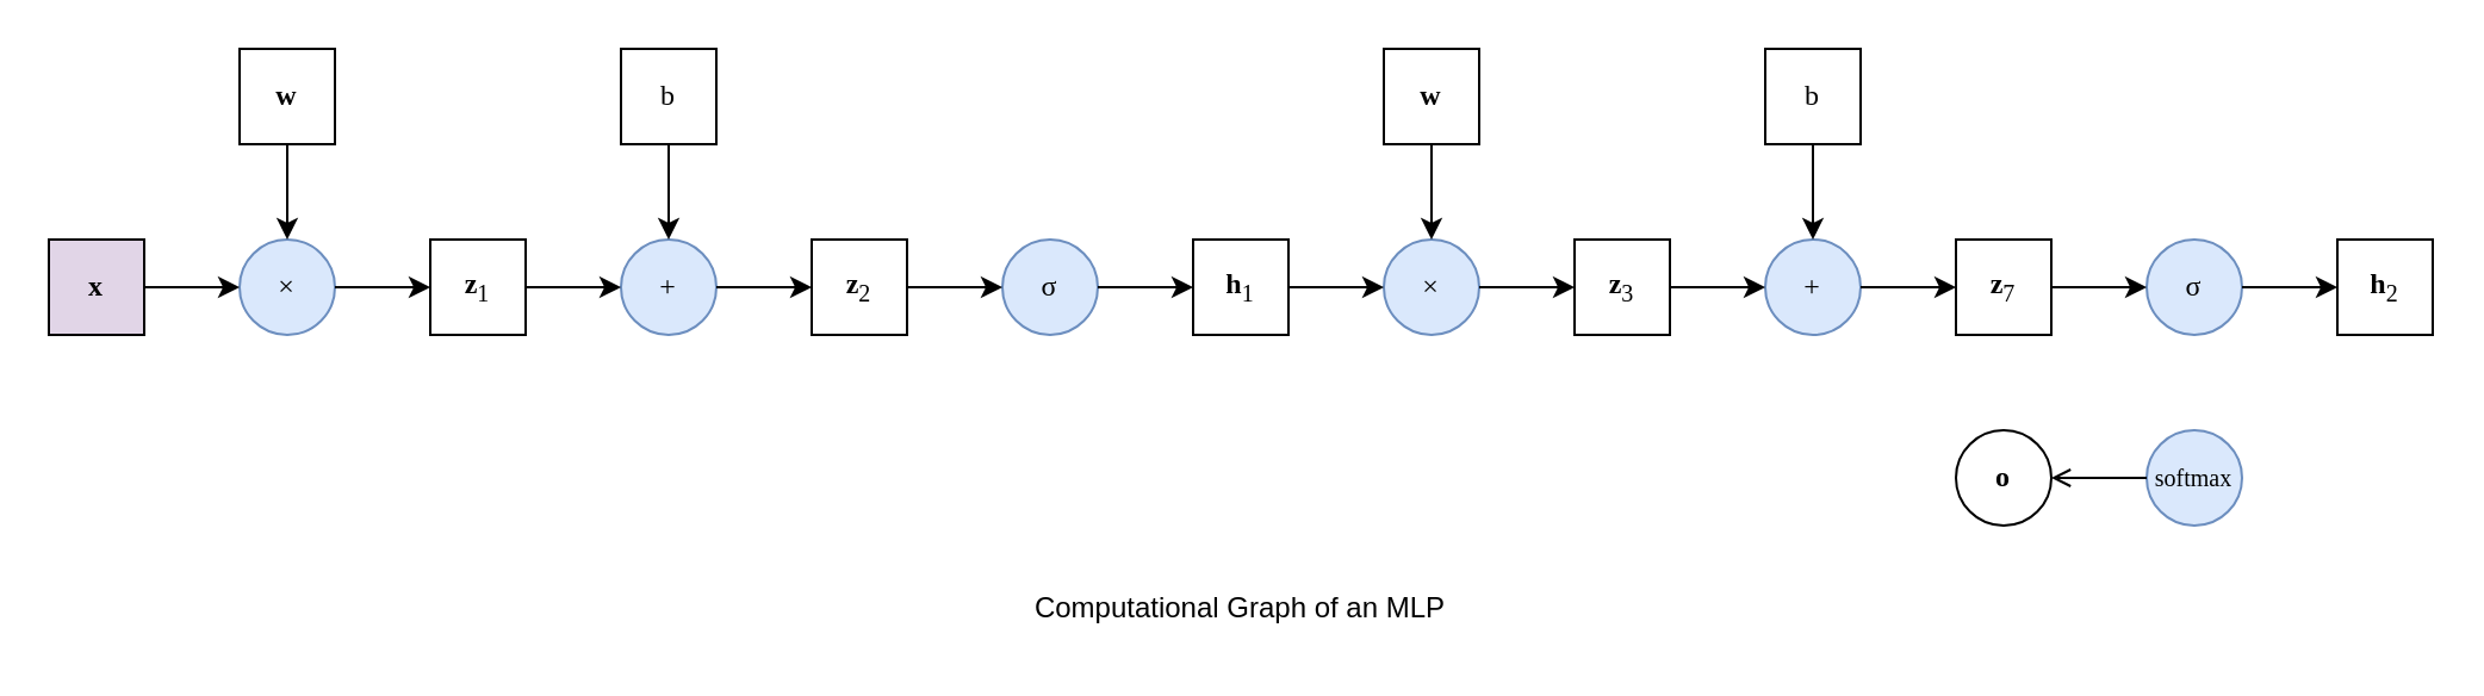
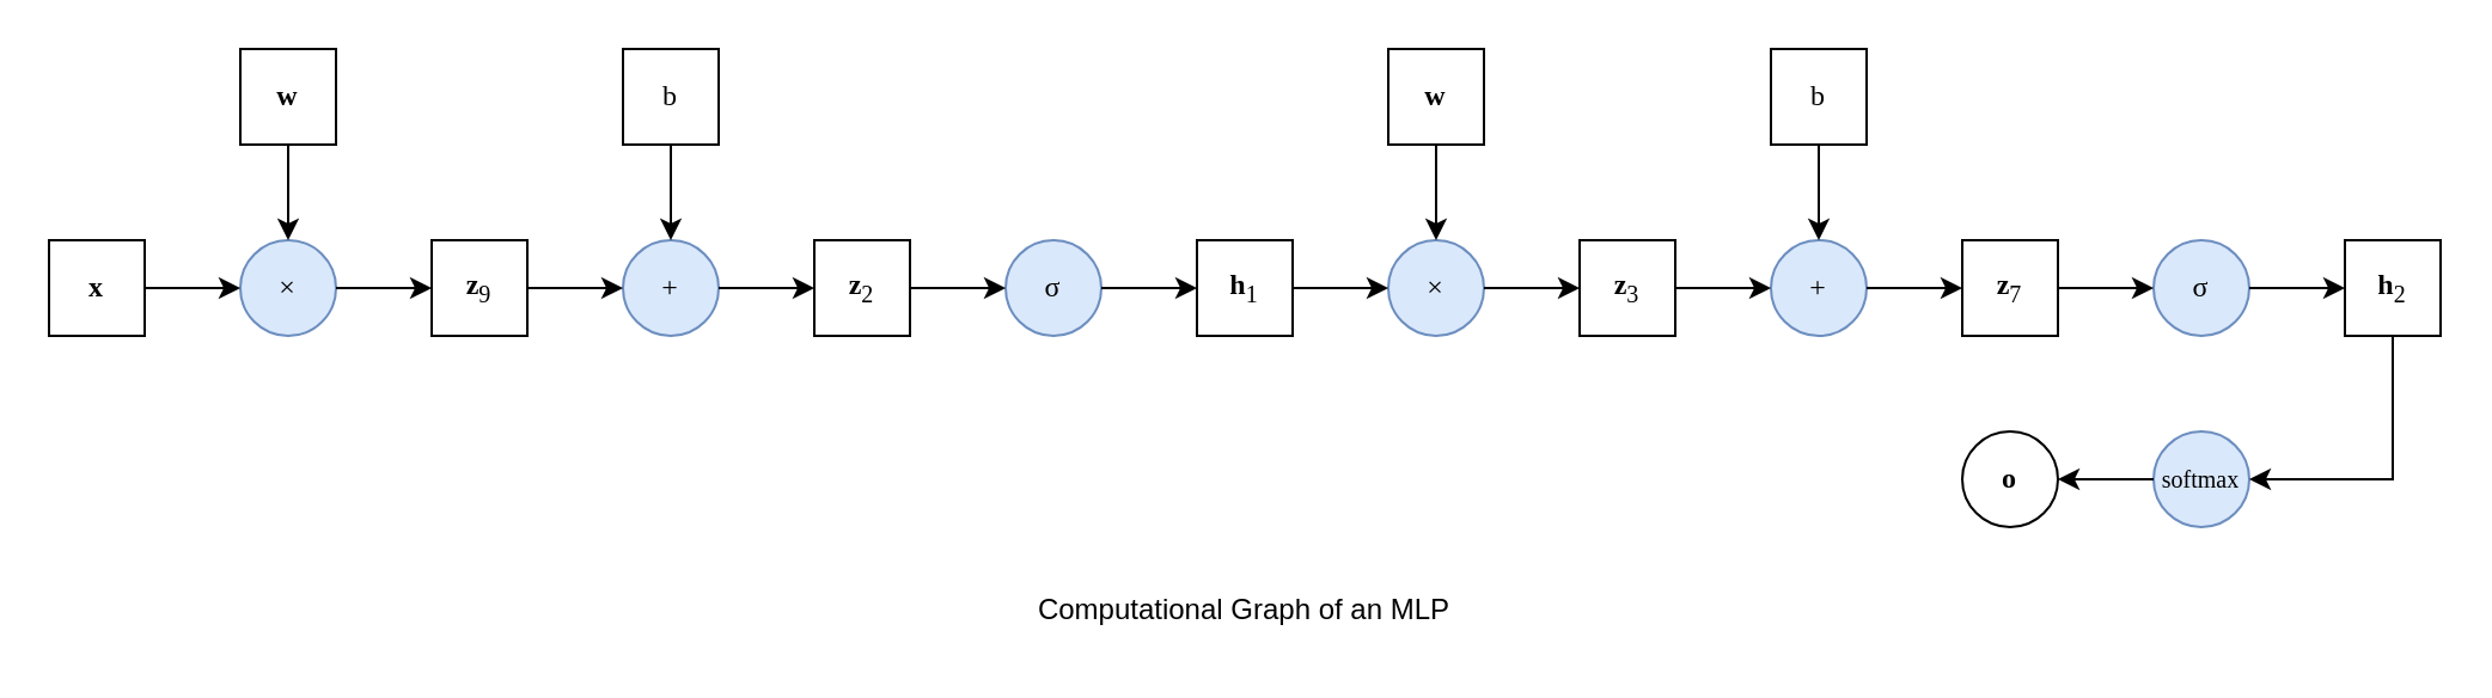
- <mxCell id="4" value="&lt;b&gt;x&lt;/b&gt;" style="whiteSpace=wrap;html=1;aspect=fixed;fontFamily=Times New Roman;fillColor=#e1d5e7;" parent="3" vertex="1"><mxGeometry y="80" width="40" height="40" as="geometry" /></mxCell>
+ <mxCell id="4" value="&lt;b&gt;x&lt;/b&gt;" style="whiteSpace=wrap;html=1;aspect=fixed;fontFamily=Times New Roman;" parent="3" vertex="1"><mxGeometry y="80" width="40" height="40" as="geometry" /></mxCell>
- <mxCell id="12" value="&lt;b&gt;z&lt;/b&gt;&lt;sub&gt;1&lt;/sub&gt;" style="whiteSpace=wrap;html=1;aspect=fixed;fontFamily=Times New Roman;" parent="3" vertex="1"><mxGeometry x="160" y="80" width="40" height="40" as="geometry" /></mxCell>
+ <mxCell id="12" value="&lt;b&gt;z&lt;/b&gt;&lt;sub&gt;9&lt;/sub&gt;" style="whiteSpace=wrap;html=1;aspect=fixed;fontFamily=Times New Roman;" parent="3" vertex="1"><mxGeometry x="160" y="80" width="40" height="40" as="geometry" /></mxCell>
+ <mxCell id="18" style="edgeStyle=orthogonalEdgeStyle;rounded=0;orthogonalLoop=1;jettySize=auto;html=1;entryX=1;entryY=0.5;entryDx=0;entryDy=0;fontFamily=Times New Roman;exitX=0.5;exitY=1;exitDx=0;exitDy=0;" parent="3" source="37" target="17" edge="1"><mxGeometry relative="1" as="geometry"><Array as="points"><mxPoint x="980" y="180" /></Array><mxPoint x="980" y="190" as="sourcePoint" /></mxGeometry></mxCell>
- <mxCell id="19" value="" style="edgeStyle=orthogonalEdgeStyle;rounded=0;orthogonalLoop=1;jettySize=auto;html=1;fontSize=12;fontFamily=Times New Roman;entryX=1;entryY=0.5;entryDx=0;entryDy=0;endArrow=open;" parent="3" source="17" target="20" edge="1"><mxGeometry relative="1" as="geometry"><mxPoint x="840" y="180" as="targetPoint" /></mxGeometry></mxCell>
+ <mxCell id="19" value="" style="edgeStyle=orthogonalEdgeStyle;rounded=0;orthogonalLoop=1;jettySize=auto;html=1;fontSize=12;fontFamily=Times New Roman;entryX=1;entryY=0.5;entryDx=0;entryDy=0;" parent="3" source="17" target="20" edge="1"><mxGeometry relative="1" as="geometry"><mxPoint x="840" y="180" as="targetPoint" /></mxGeometry></mxCell>
